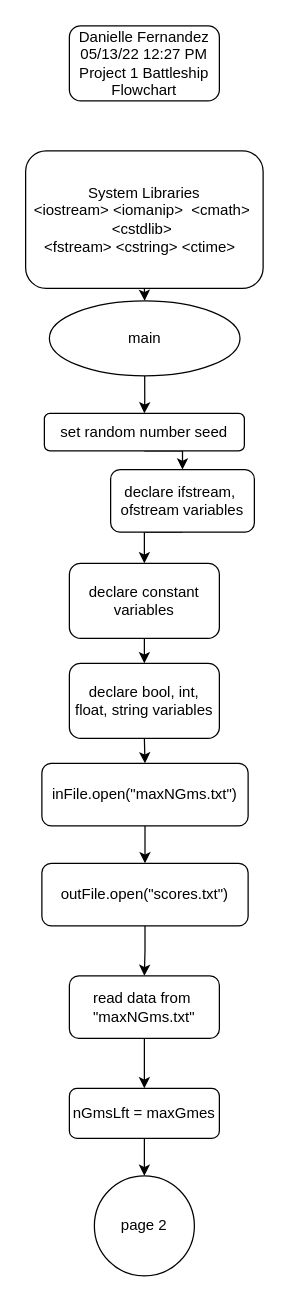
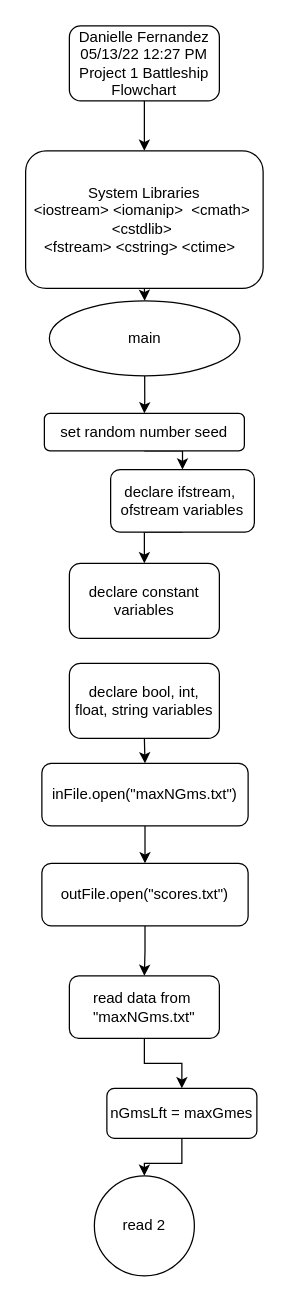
+ <mxCell id="2" style="edgeStyle=orthogonalEdgeStyle;rounded=0;orthogonalLoop=1;jettySize=auto;html=1;exitX=0.5;exitY=1;exitDx=0;exitDy=0;entryX=0.5;entryY=0;entryDx=0;entryDy=0;fontSize=17;" edge="1" parent="1" source="3" target="5"><mxGeometry relative="1" as="geometry" /></mxCell>
- <mxCell id="10" style="edgeStyle=orthogonalEdgeStyle;rounded=0;orthogonalLoop=1;jettySize=auto;html=1;exitX=0.5;exitY=1;exitDx=0;exitDy=0;entryX=0.5;entryY=0;entryDx=0;entryDy=0;fontSize=17;" edge="1" parent="1" source="11" target="13"><mxGeometry relative="1" as="geometry" /></mxCell>
- <mxCell id="23" value="nGmsLft = maxGmes" style="rounded=1;whiteSpace=wrap;html=1;" vertex="1" parent="1"><mxGeometry x="55" y="870" width="120" height="40" as="geometry" /></mxCell>
+ <mxCell id="23" value="nGmsLft = maxGmes" style="rounded=1;whiteSpace=wrap;html=1;" vertex="1" parent="1"><mxGeometry x="85" y="870" width="120" height="40" as="geometry" /></mxCell>
- <mxCell id="24" value="page 2" style="ellipse;whiteSpace=wrap;html=1;aspect=fixed;" vertex="1" parent="1"><mxGeometry x="75" y="940" width="80" height="80" as="geometry" /></mxCell>
+ <mxCell id="24" value="read 2" style="ellipse;whiteSpace=wrap;html=1;aspect=fixed;" vertex="1" parent="1"><mxGeometry x="75" y="940" width="80" height="80" as="geometry" /></mxCell>
